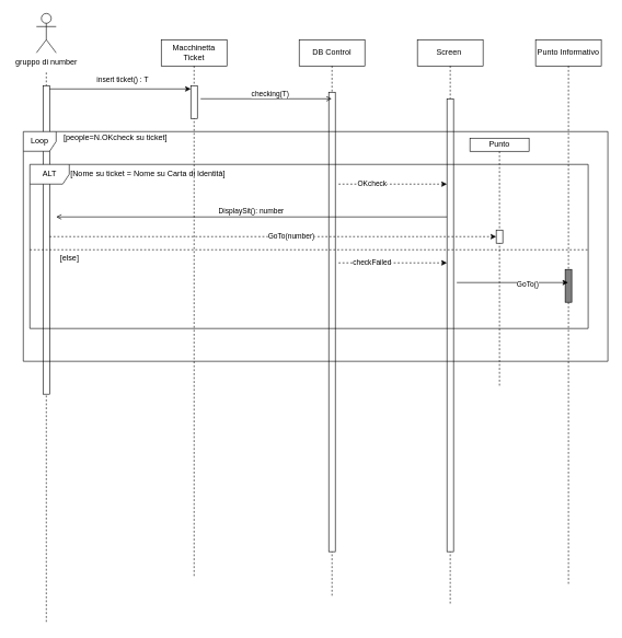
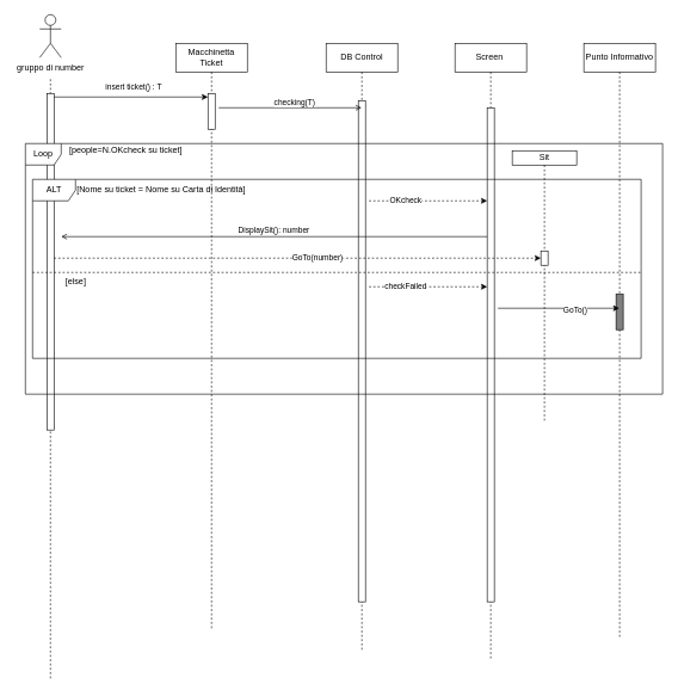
- <mxCell id="28" value="Punto" style="shape=umlLifeline;perimeter=lifelinePerimeter;whiteSpace=wrap;html=1;container=1;dropTarget=0;collapsible=0;recursiveResize=0;outlineConnect=0;portConstraint=eastwest;newEdgeStyle={&quot;edgeStyle&quot;:&quot;elbowEdgeStyle&quot;,&quot;elbow&quot;:&quot;vertical&quot;,&quot;curved&quot;:0,&quot;rounded&quot;:0};size=20;" vertex="1" parent="15"><mxGeometry x="680" y="10" width="90" height="380" as="geometry" /></mxCell>
+ <mxCell id="28" value="Sit" style="shape=umlLifeline;perimeter=lifelinePerimeter;whiteSpace=wrap;html=1;container=1;dropTarget=0;collapsible=0;recursiveResize=0;outlineConnect=0;portConstraint=eastwest;newEdgeStyle={&quot;edgeStyle&quot;:&quot;elbowEdgeStyle&quot;,&quot;elbow&quot;:&quot;vertical&quot;,&quot;curved&quot;:0,&quot;rounded&quot;:0};size=20;" vertex="1" parent="15"><mxGeometry x="680" y="10" width="90" height="380" as="geometry" /></mxCell>
